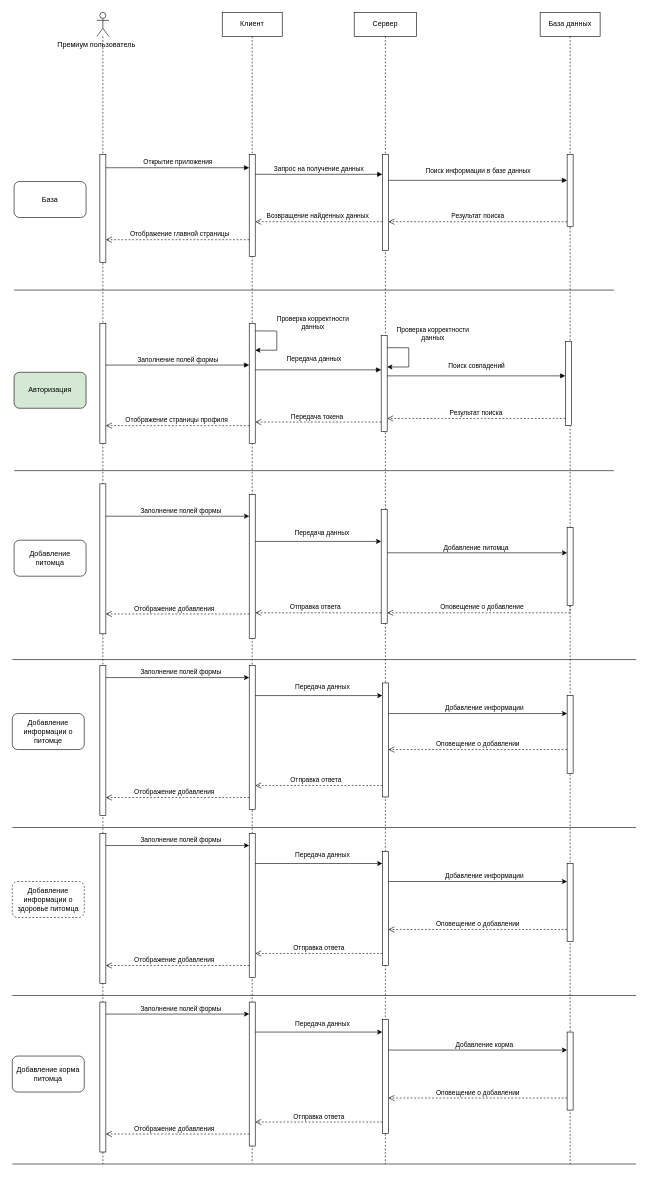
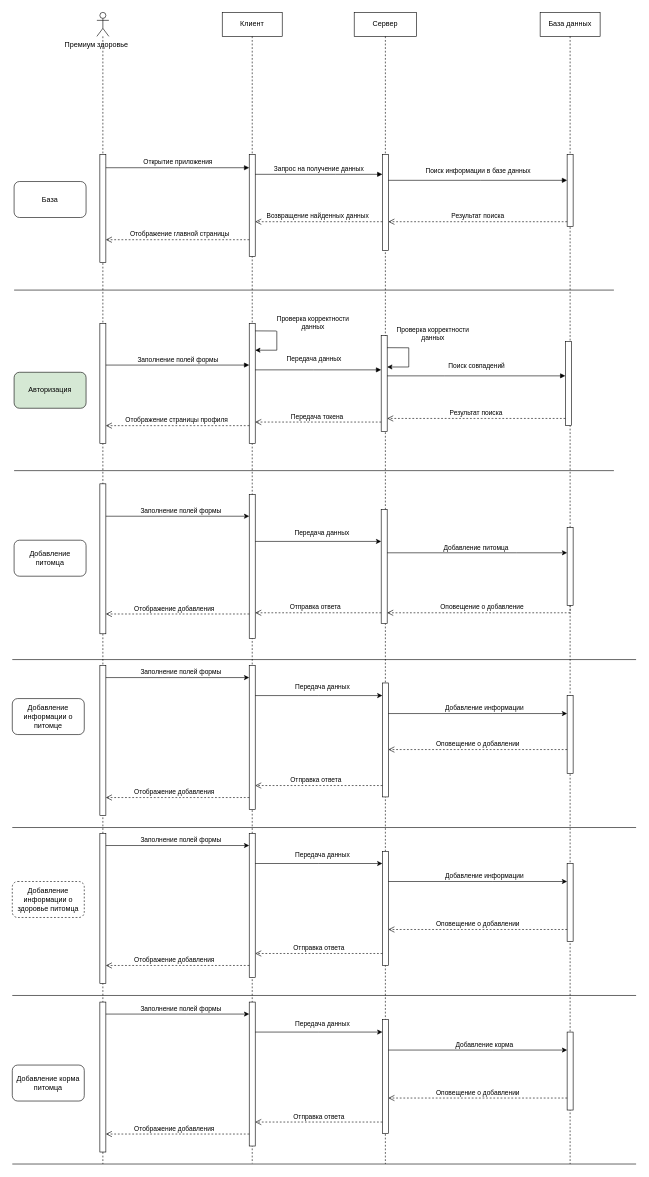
- <mxCell id="17" value="Премиум пользователь" style="text;html=1;align=center;verticalAlign=middle;resizable=0;points=[];autosize=1;strokeColor=none;fillColor=none;" parent="1" vertex="1"><mxGeometry x="86" y="62" width="148" height="26" as="geometry" /></mxCell>
+ <mxCell id="17" value="Премиум здоровье" style="text;html=1;align=center;verticalAlign=middle;resizable=0;points=[];autosize=1;strokeColor=none;fillColor=none;" parent="1" vertex="1"><mxGeometry x="86" y="62" width="148" height="26" as="geometry" /></mxCell>
- <mxCell id="60" value="Добавление информации о питомце" style="rounded=1;whiteSpace=wrap;html=1;" parent="1" vertex="1"><mxGeometry x="20" y="1189" width="120" height="60" as="geometry" /></mxCell>
+ <mxCell id="60" value="Добавление информации о питомце" style="rounded=1;whiteSpace=wrap;html=1;" parent="1" vertex="1"><mxGeometry x="20" y="1164" width="120" height="60" as="geometry" /></mxCell>
- <mxCell id="85" value="Добавление корма питомца" style="rounded=1;whiteSpace=wrap;html=1;" parent="1" vertex="1"><mxGeometry x="20" y="1760" width="120" height="60" as="geometry" /></mxCell>
+ <mxCell id="85" value="Добавление корма питомца" style="rounded=1;whiteSpace=wrap;html=1;" parent="1" vertex="1"><mxGeometry x="20" y="1775" width="120" height="60" as="geometry" /></mxCell>
